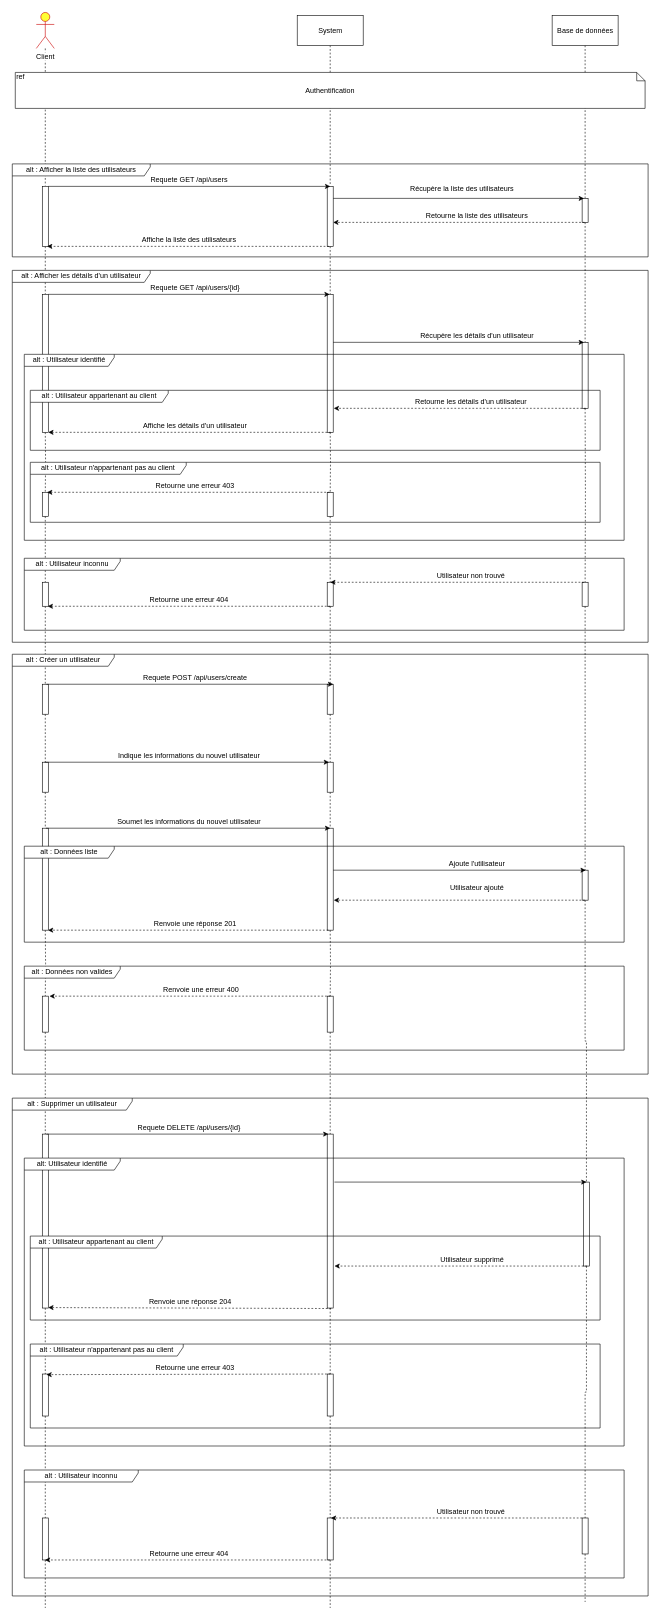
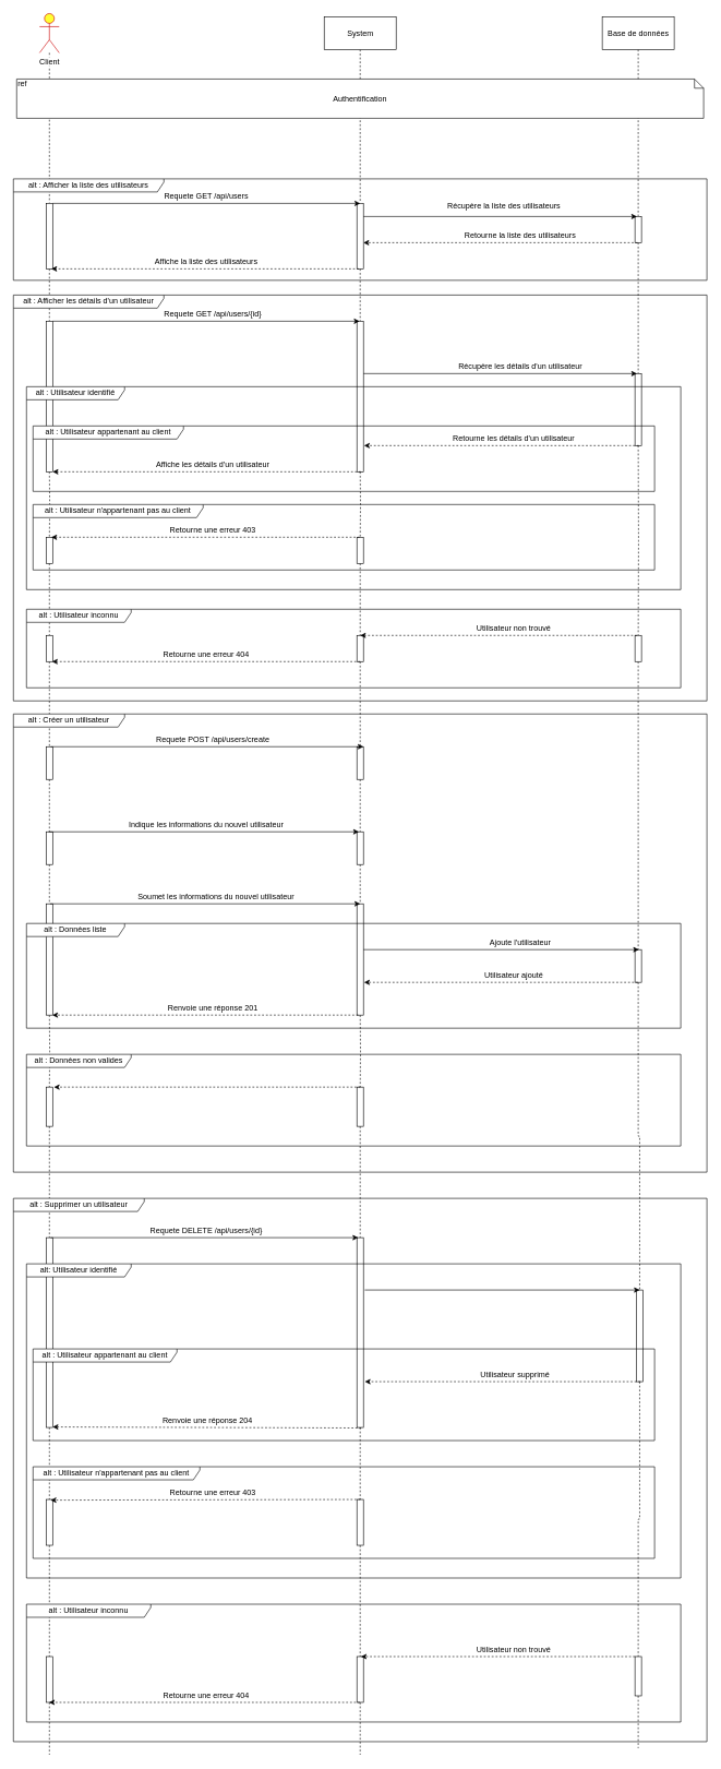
- <mxCell id="100" value="Soumet les informations du nouvel utilisateur" style="text;html=1;strokeColor=none;fillColor=none;align=center;verticalAlign=middle;whiteSpace=wrap;rounded=0;" parent="1" vertex="1"><mxGeometry x="175" y="1360" width="280" height="20" as="geometry" /></mxCell>
+ <mxCell id="100" value="Soumet les informations du nouvel utilisateur" style="text;html=1;strokeColor=none;fillColor=none;align=center;verticalAlign=middle;whiteSpace=wrap;rounded=0;" parent="1" vertex="1"><mxGeometry x="190" y="1360" width="280" height="20" as="geometry" /></mxCell>
- <mxCell id="106" value="Utilisateur ajouté" style="text;html=1;strokeColor=none;fillColor=none;align=center;verticalAlign=middle;whiteSpace=wrap;rounded=0;" parent="1" vertex="1"><mxGeometry x="655" y="1470" width="280" height="20" as="geometry" /></mxCell>
+ <mxCell id="106" value="Utilisateur ajouté" style="text;html=1;strokeColor=none;fillColor=none;align=center;verticalAlign=middle;whiteSpace=wrap;rounded=0;" parent="1" vertex="1"><mxGeometry x="645" y="1480" width="280" height="20" as="geometry" /></mxCell>
- <mxCell id="110" value="Renvoie une erreur 400" style="text;html=1;strokeColor=none;fillColor=none;align=center;verticalAlign=middle;whiteSpace=wrap;rounded=0;" parent="1" vertex="1"><mxGeometry x="250" y="1640" width="170" height="20" as="geometry" /></mxCell>
